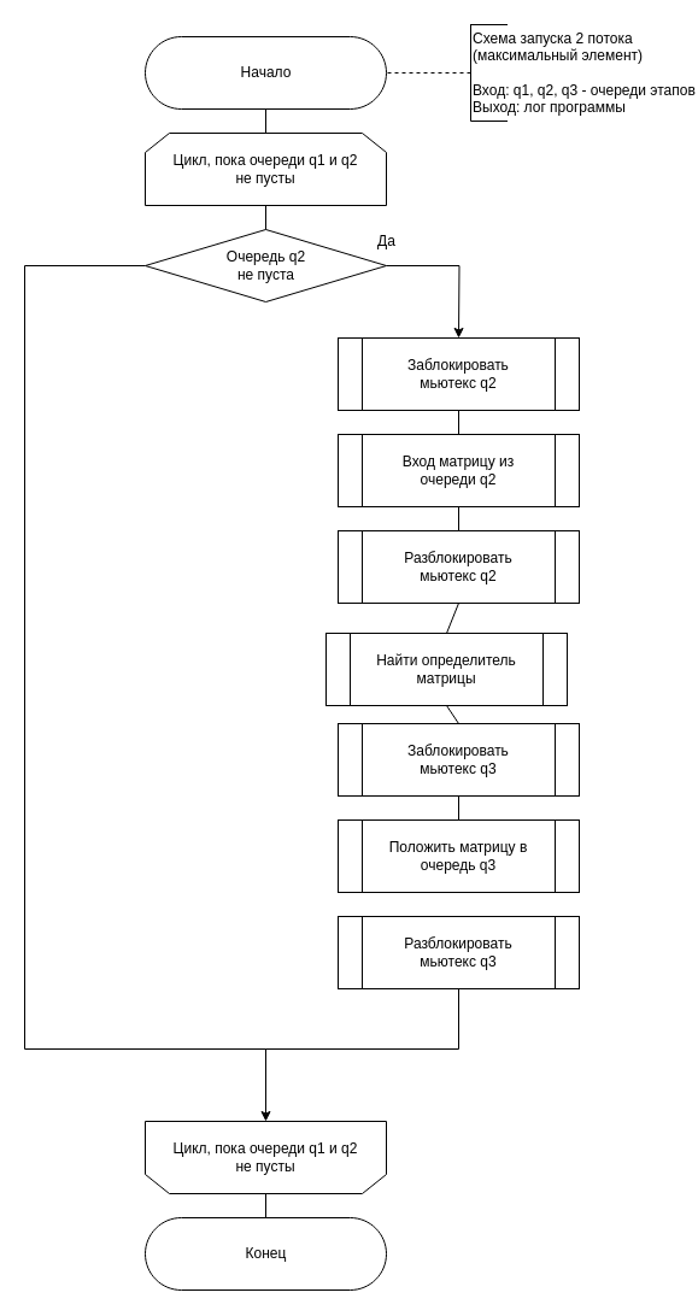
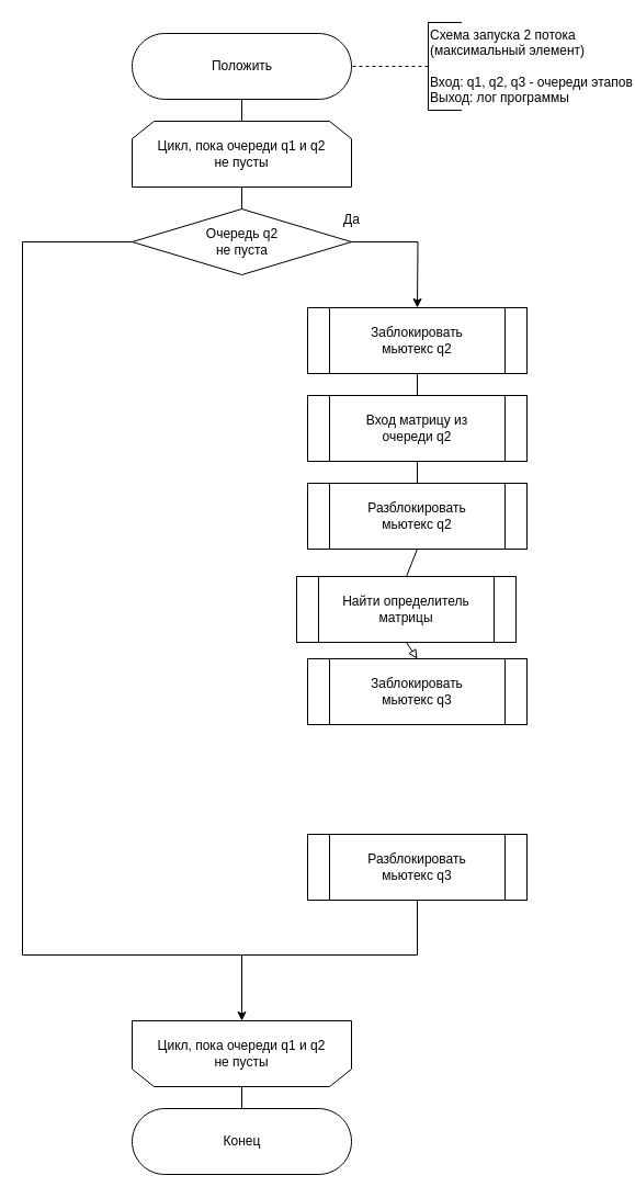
- <mxCell id="3" value="Начало" style="html=1;dashed=0;whitespace=wrap;shape=mxgraph.dfd.start" parent="1" vertex="1"><mxGeometry x="120" y="30" width="200" height="60" as="geometry" /></mxCell>
+ <mxCell id="3" value="Положить" style="html=1;dashed=0;whitespace=wrap;shape=mxgraph.dfd.start" parent="1" vertex="1"><mxGeometry x="120" y="30" width="200" height="60" as="geometry" /></mxCell>
- <mxCell id="21" style="edgeStyle=none;html=1;exitX=0.5;exitY=1;exitDx=0;exitDy=0;entryX=0.5;entryY=0;entryDx=0;entryDy=0;endArrow=none;endFill=0;" parent="1" source="22" target="24" edge="1"><mxGeometry relative="1" as="geometry" /></mxCell>
+ <mxCell id="21" style="edgeStyle=none;html=1;exitX=0.5;exitY=1;exitDx=0;exitDy=0;entryX=0.5;entryY=0;entryDx=0;entryDy=0;endArrow=block;endFill=0;" parent="1" source="22" target="24" edge="1"><mxGeometry relative="1" as="geometry" /></mxCell>
- <mxCell id="23" style="edgeStyle=none;html=1;exitX=0.5;exitY=1;exitDx=0;exitDy=0;entryX=0.5;entryY=0;entryDx=0;entryDy=0;endArrow=none;endFill=0;" parent="1" source="24" target="25" edge="1"><mxGeometry relative="1" as="geometry" /></mxCell>
- <mxCell id="25" value="Положить матрицу в&lt;br&gt;очередь q3" style="shape=process;whiteSpace=wrap;html=1;backgroundOutline=1;" parent="1" vertex="1"><mxGeometry x="280" y="680" width="200" height="60" as="geometry" /></mxCell>
